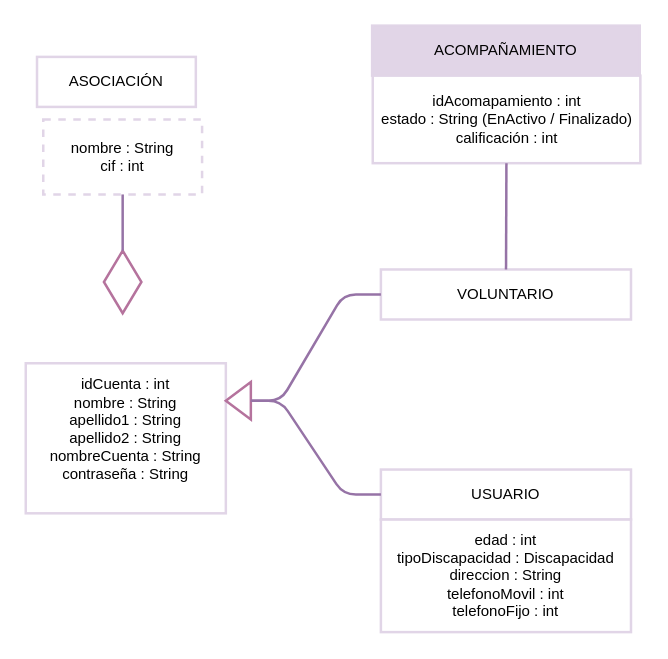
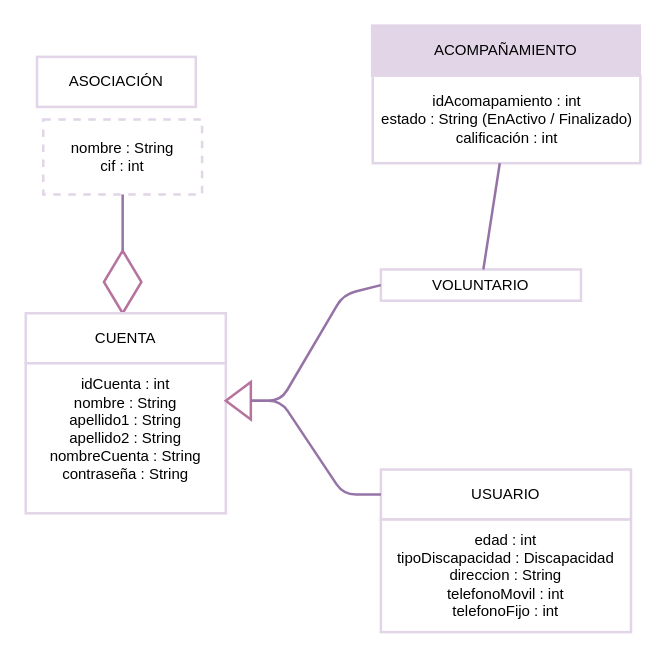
- <mxCell id="8" value="VOLUNTARIO" style="rounded=0;whiteSpace=wrap;html=1;strokeWidth=2;strokeColor=#E1D5E7;" parent="1" vertex="1"><mxGeometry x="304" y="215" width="200" height="40" as="geometry" /></mxCell>
+ <mxCell id="8" value="VOLUNTARIO" style="rounded=0;whiteSpace=wrap;html=1;strokeWidth=2;strokeColor=#E1D5E7;" parent="1" vertex="1"><mxGeometry x="304" y="215" width="160" height="25" as="geometry" /></mxCell>
+ <mxCell id="9" value="CUENTA" style="rounded=0;whiteSpace=wrap;html=1;strokeWidth=2;strokeColor=#E1D5E7;" parent="1" vertex="1"><mxGeometry x="20" y="250" width="160" height="40" as="geometry" /></mxCell>
